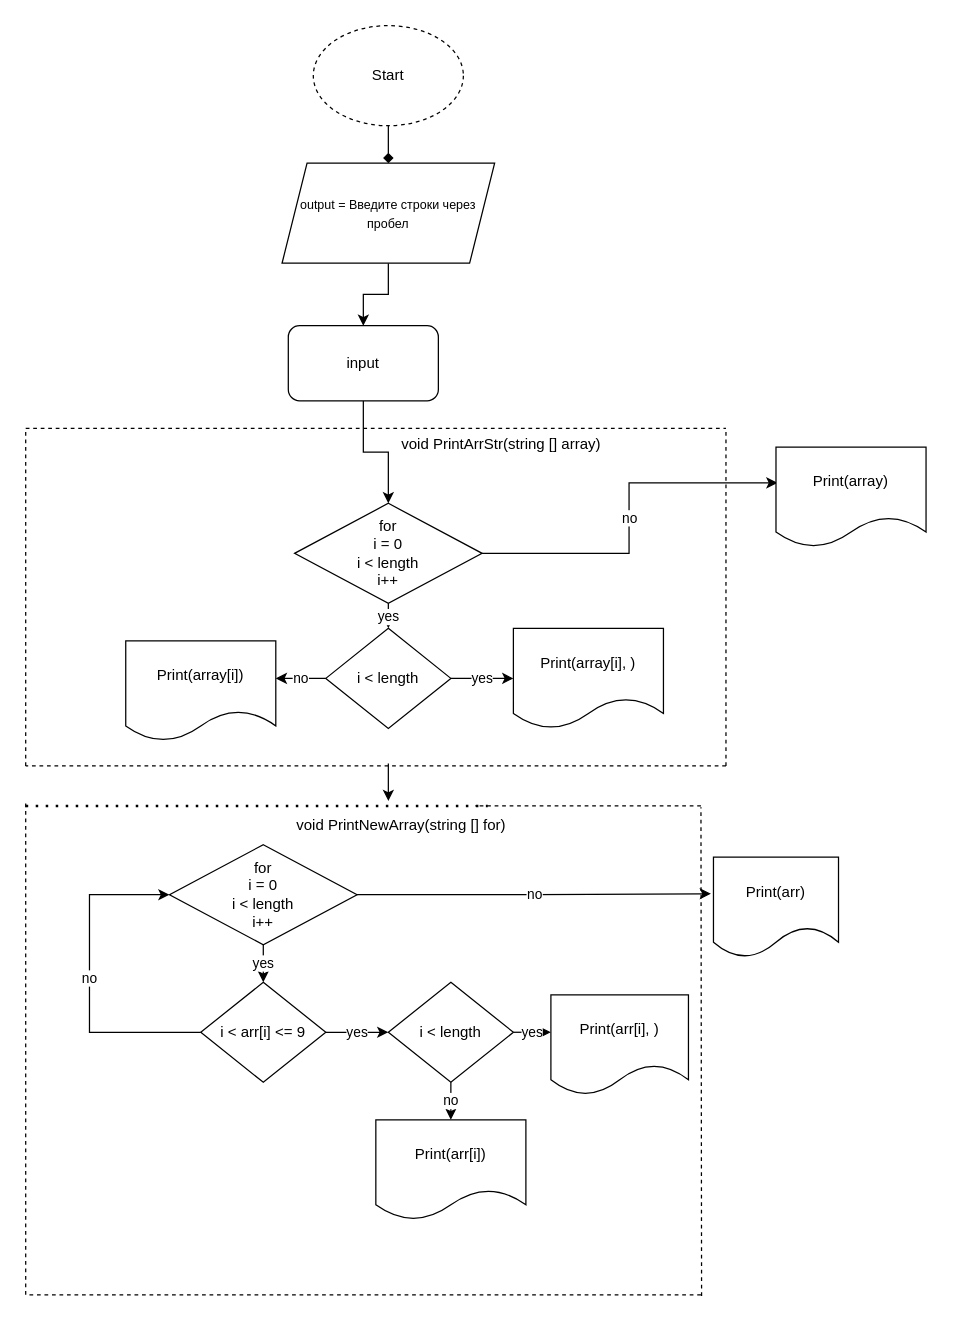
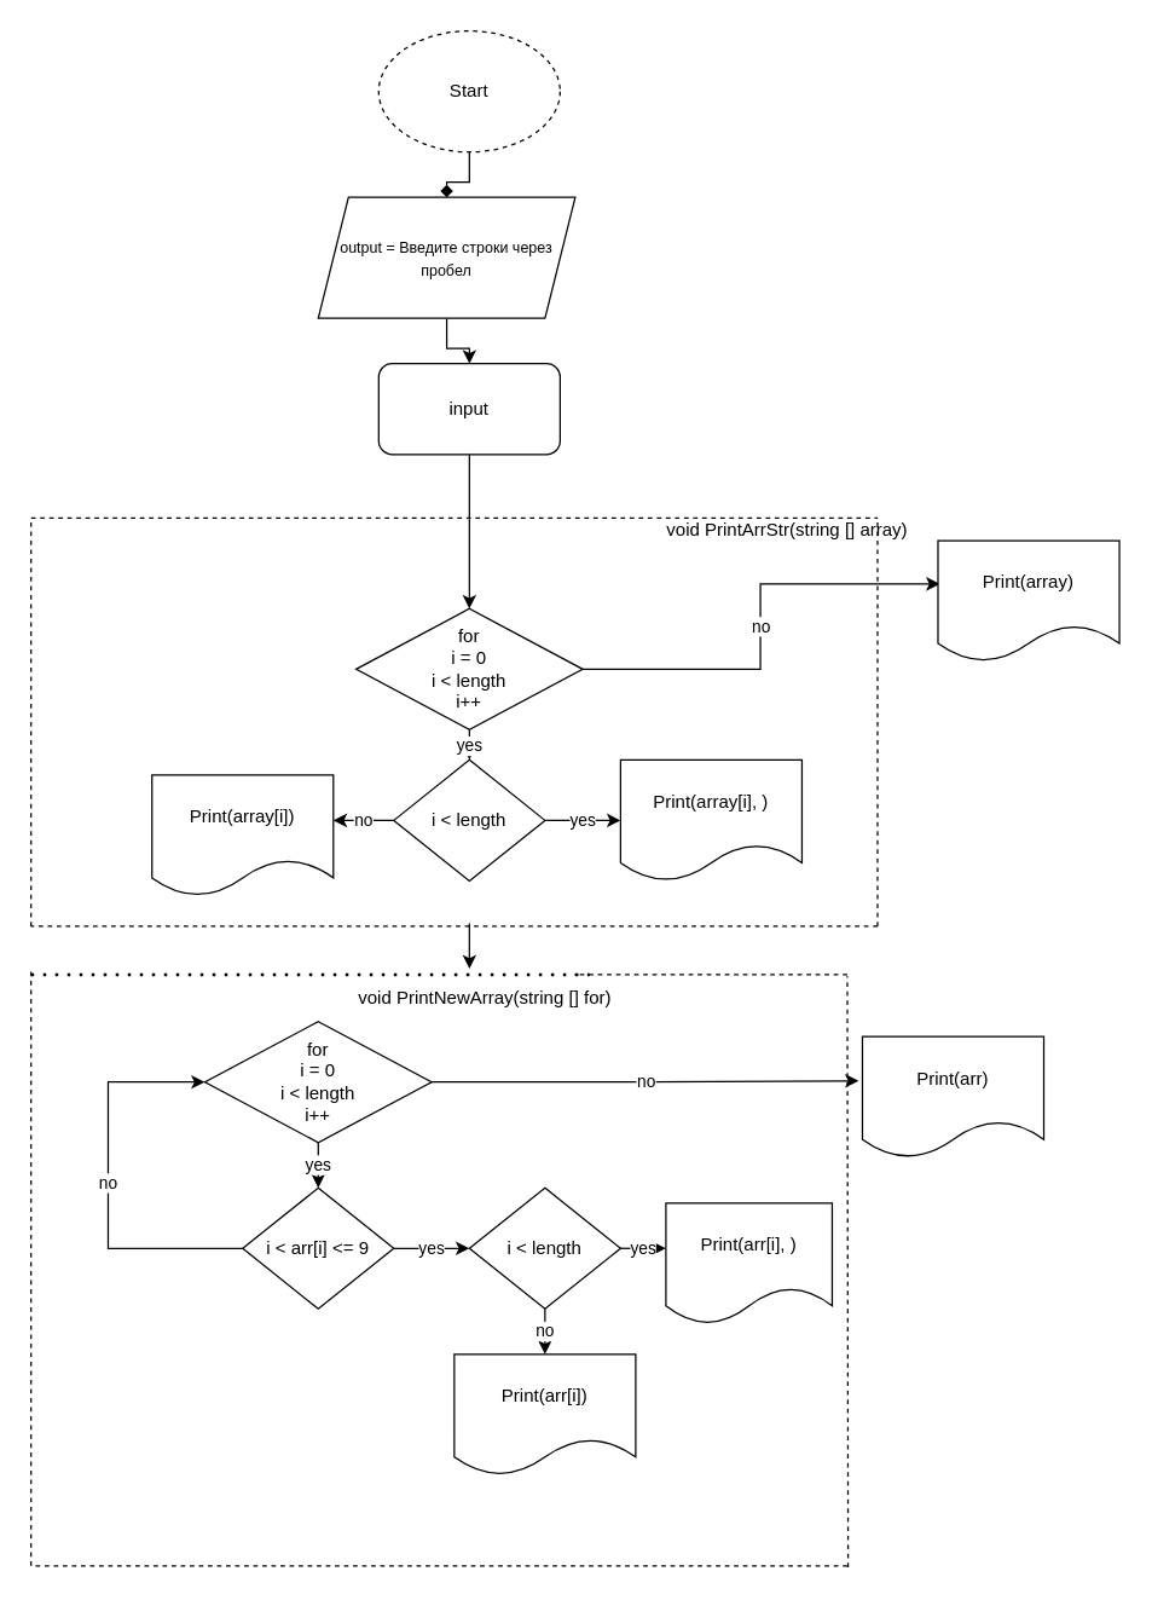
- <mxCell id="11" value="&lt;font style=&quot;font-size: 10px;&quot;&gt;output = Введите строки через пробел&lt;/font&gt;" style="shape=parallelogram;perimeter=parallelogramPerimeter;whiteSpace=wrap;html=1;fixedSize=1;" vertex="1" parent="1"><mxGeometry x="225" y="130" width="170" height="80" as="geometry" /></mxCell>
+ <mxCell id="11" value="&lt;font style=&quot;font-size: 10px;&quot;&gt;output = Введите строки через пробел&lt;/font&gt;" style="shape=parallelogram;perimeter=parallelogramPerimeter;whiteSpace=wrap;html=1;fixedSize=1;" vertex="1" parent="1"><mxGeometry x="210" y="130" width="170" height="80" as="geometry" /></mxCell>
- <mxCell id="13" value="input" style="rounded=1;whiteSpace=wrap;html=1;" vertex="1" parent="1"><mxGeometry x="230" y="260" width="120" height="60" as="geometry" /></mxCell>
+ <mxCell id="13" value="input" style="rounded=1;whiteSpace=wrap;html=1;" vertex="1" parent="1"><mxGeometry x="250" y="240" width="120" height="60" as="geometry" /></mxCell>
- <mxCell id="26" value="void PrintArrStr(string [] array)" style="text;html=1;align=center;verticalAlign=middle;resizable=0;points=[];autosize=1;strokeColor=none;fillColor=none;" vertex="1" parent="1"><mxGeometry x="310" y="340" width="180" height="30" as="geometry" /></mxCell>
+ <mxCell id="26" value="void PrintArrStr(string [] array)" style="text;html=1;align=center;verticalAlign=middle;resizable=0;points=[];autosize=1;strokeColor=none;fillColor=none;" vertex="1" parent="1"><mxGeometry x="430" y="335" width="180" height="30" as="geometry" /></mxCell>
- <mxCell id="17" value="Print(arr)" style="shape=document;whiteSpace=wrap;html=1;boundedLbl=1;" vertex="1" parent="1"><mxGeometry x="570" y="685" width="100" height="80" as="geometry" /></mxCell>
+ <mxCell id="17" value="Print(arr)" style="shape=document;whiteSpace=wrap;html=1;boundedLbl=1;" vertex="1" parent="1"><mxGeometry x="570" y="685" width="120" height="80" as="geometry" /></mxCell>
